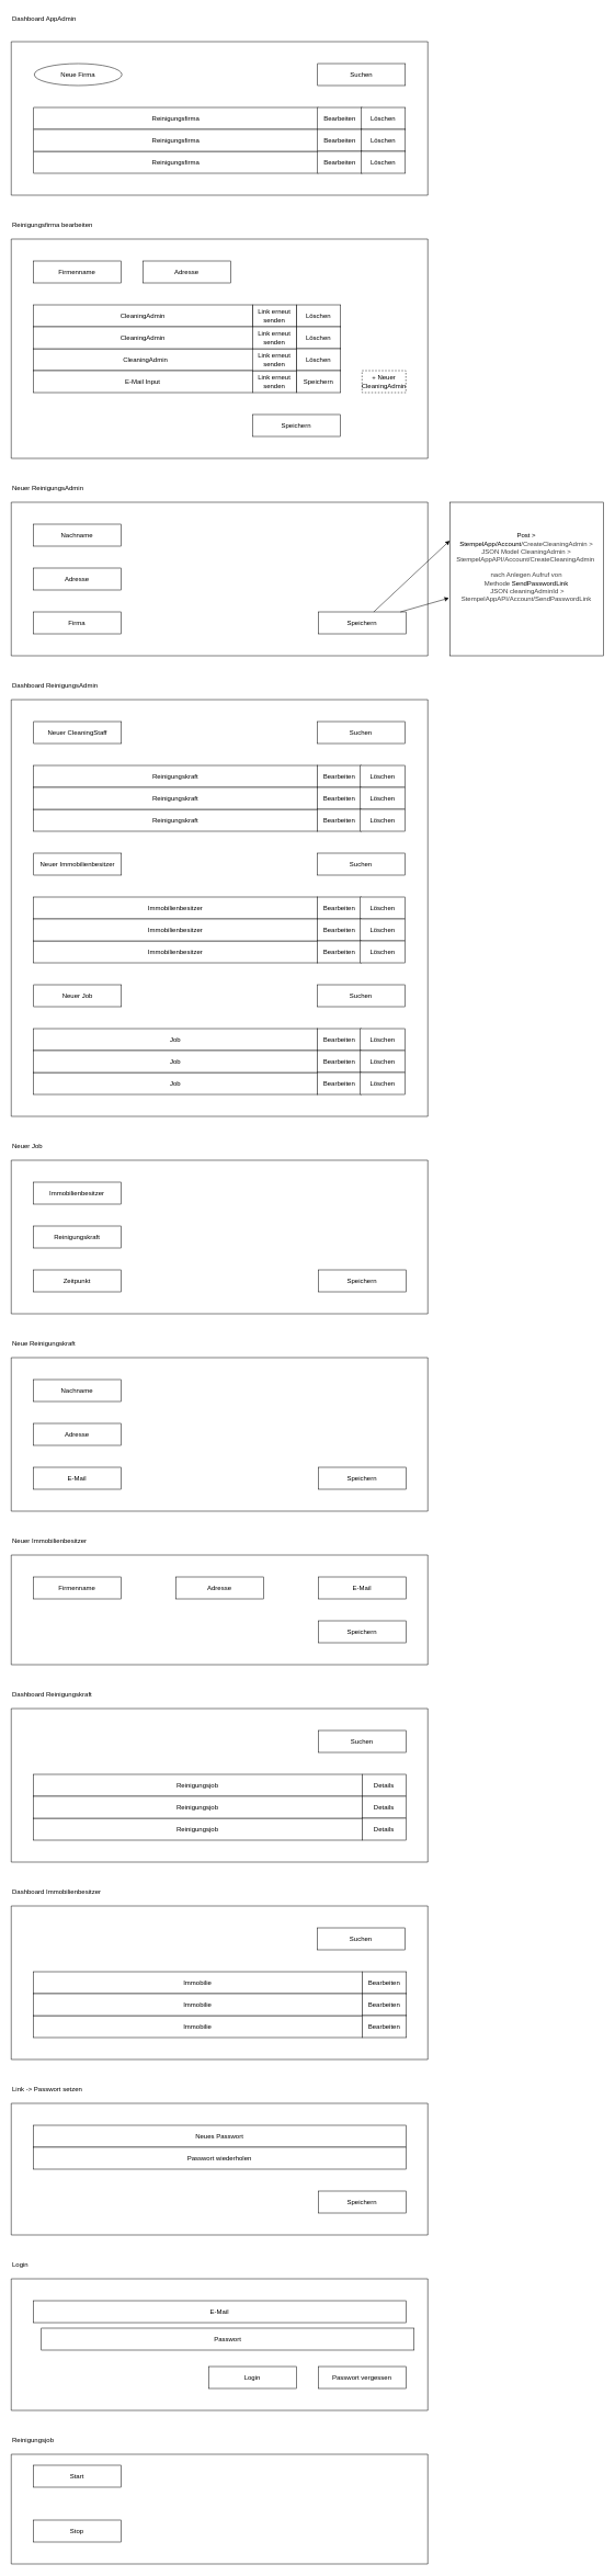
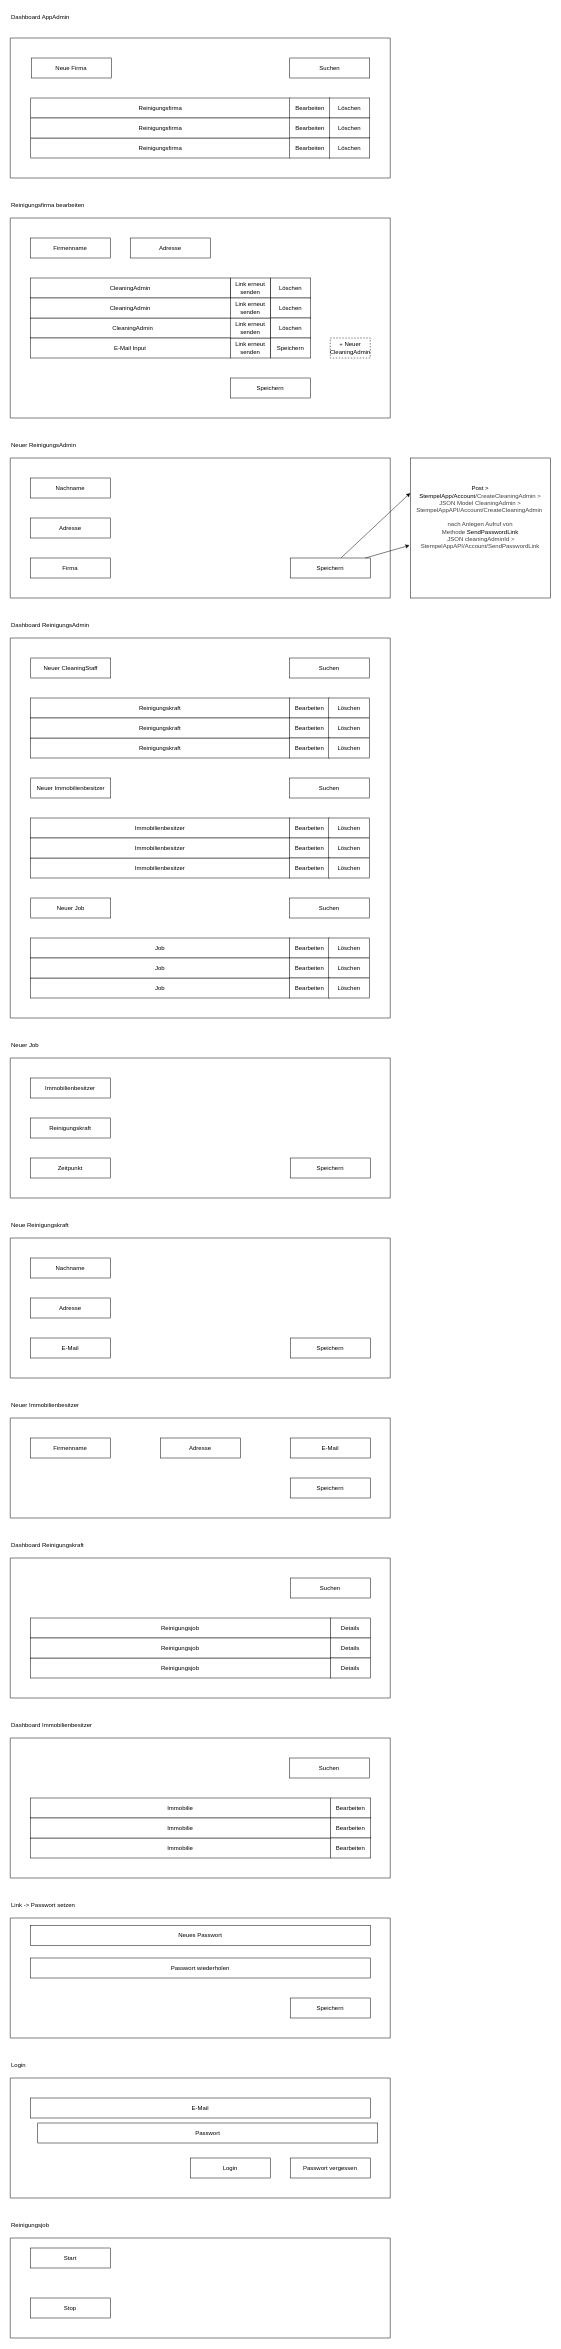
- <mxCell id="7" value="Neue Firma" style="ellipse;whiteSpace=wrap;html=1;" parent="2" vertex="1"><mxGeometry x="42" y="40" width="160" height="40" as="geometry" /></mxCell>
+ <mxCell id="7" value="Neue Firma" style="rounded=0;whiteSpace=wrap;html=1;" parent="2" vertex="1"><mxGeometry x="42" y="40" width="160" height="40" as="geometry" /></mxCell>
- <mxCell id="111" value="Neues Passwort" style="rounded=0;whiteSpace=wrap;html=1;" parent="110" vertex="1"><mxGeometry x="40" y="40" width="680" height="40" as="geometry" /></mxCell>
+ <mxCell id="111" value="Neues Passwort" style="rounded=0;whiteSpace=wrap;html=1;" parent="110" vertex="1"><mxGeometry x="40" y="15" width="680" height="40" as="geometry" /></mxCell>
